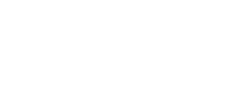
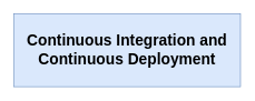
+ <mxCell id="2" value="Continuous Integration and Continuous Deployment" style="rounded=0;whiteSpace=wrap;html=1;fillColor=#dae8fc;strokeColor=#6c8ebf;fontSize=23;fontStyle=1" parent="1" vertex="1"><mxGeometry x="20" y="20" width="340" height="110" as="geometry" /></mxCell>
